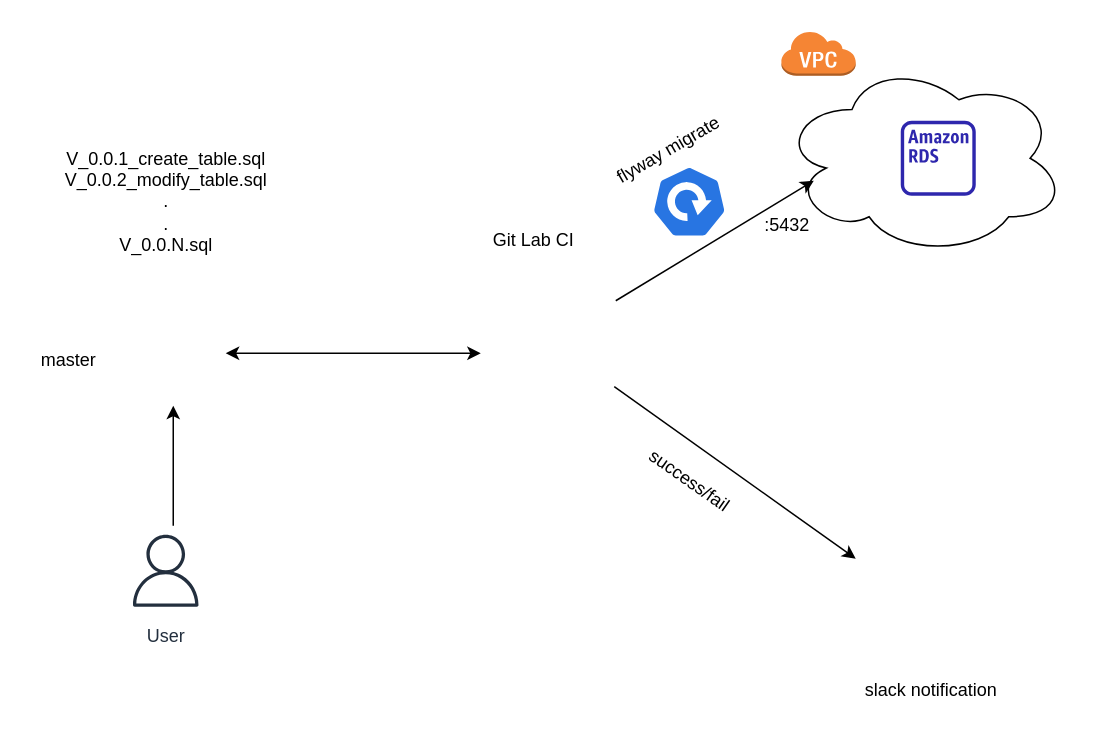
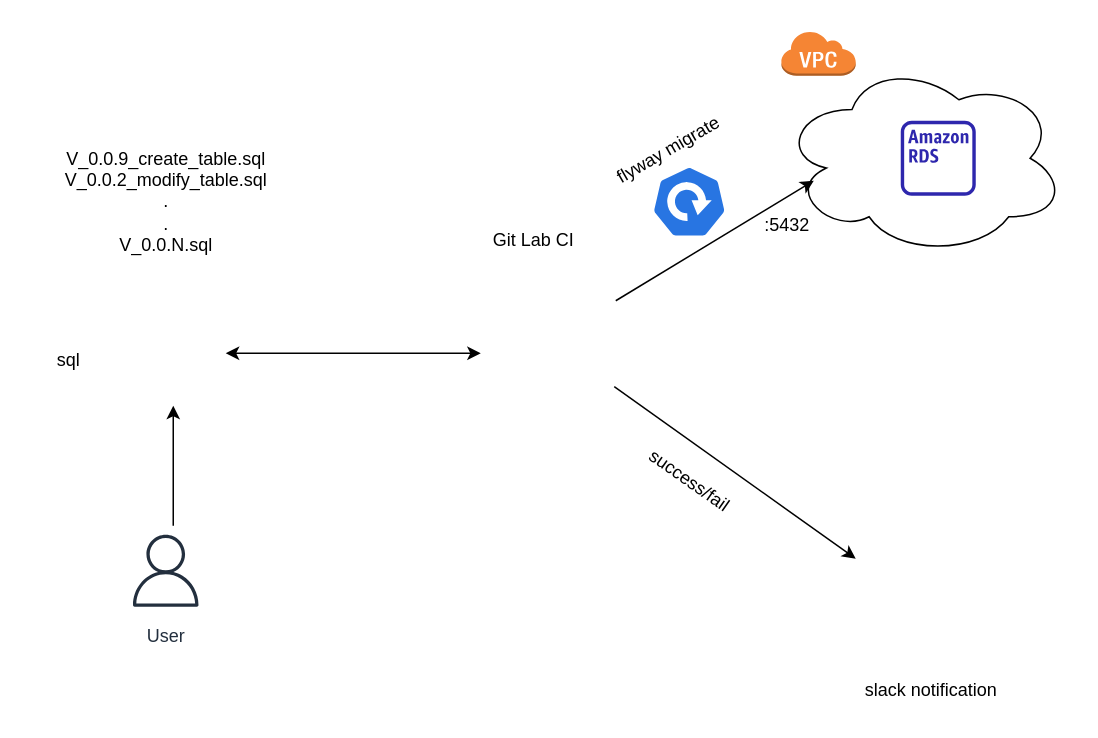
- <mxCell id="19" value="V_0.0.1_create_table.sql&lt;br&gt;V_0.0.2_modify_table.sql&lt;br&gt;.&lt;br&gt;.&lt;br&gt;V_0.0.N.sql" style="text;html=1;resizable=0;autosize=1;align=center;verticalAlign=middle;points=[];fillColor=none;strokeColor=none;rounded=0;" vertex="1" parent="1"><mxGeometry x="35" y="94" width="150" height="80" as="geometry" /></mxCell>
+ <mxCell id="19" value="V_0.0.9_create_table.sql&lt;br&gt;V_0.0.2_modify_table.sql&lt;br&gt;.&lt;br&gt;.&lt;br&gt;V_0.0.N.sql" style="text;html=1;resizable=0;autosize=1;align=center;verticalAlign=middle;points=[];fillColor=none;strokeColor=none;rounded=0;" vertex="1" parent="1"><mxGeometry x="35" y="94" width="150" height="80" as="geometry" /></mxCell>
- <mxCell id="8" value="master" style="text;html=1;resizable=0;autosize=1;align=center;verticalAlign=middle;points=[];fillColor=none;strokeColor=none;rounded=0;" vertex="1" parent="1"><mxGeometry y="230" width="50" height="20" as="geometry" x="20" /></mxCell>
+ <mxCell id="8" value="sql" style="text;html=1;resizable=0;autosize=1;align=center;verticalAlign=middle;points=[];fillColor=none;strokeColor=none;rounded=0;" vertex="1" parent="1"><mxGeometry y="230" width="50" height="20" as="geometry" x="20" /></mxCell>
